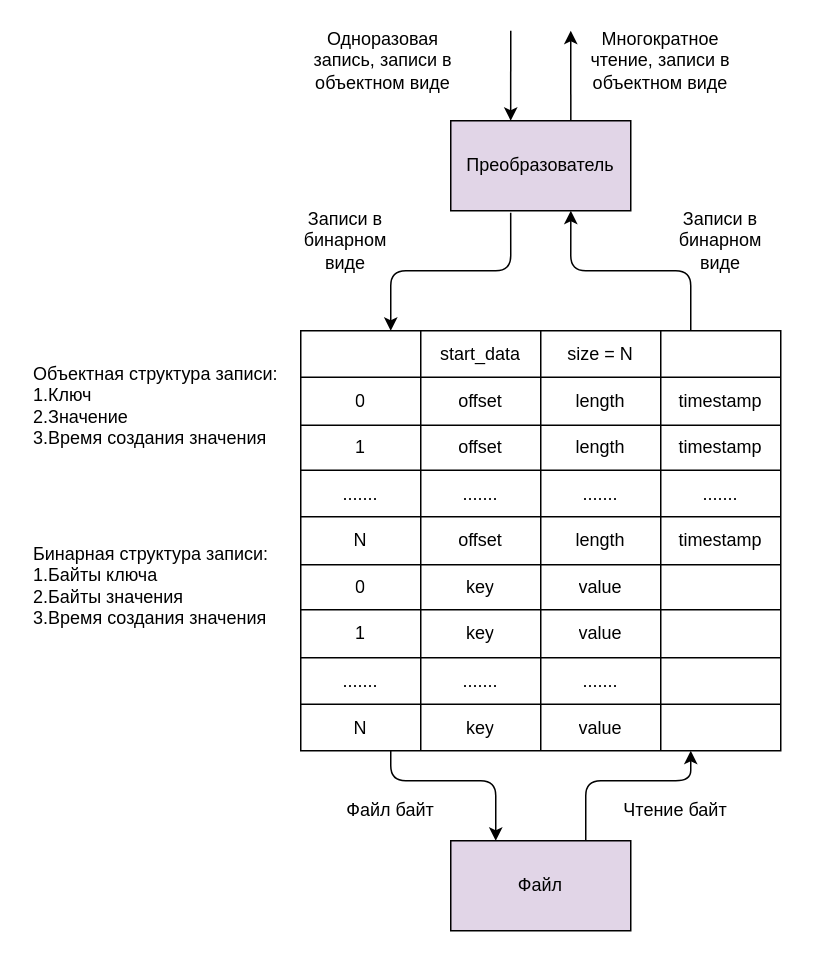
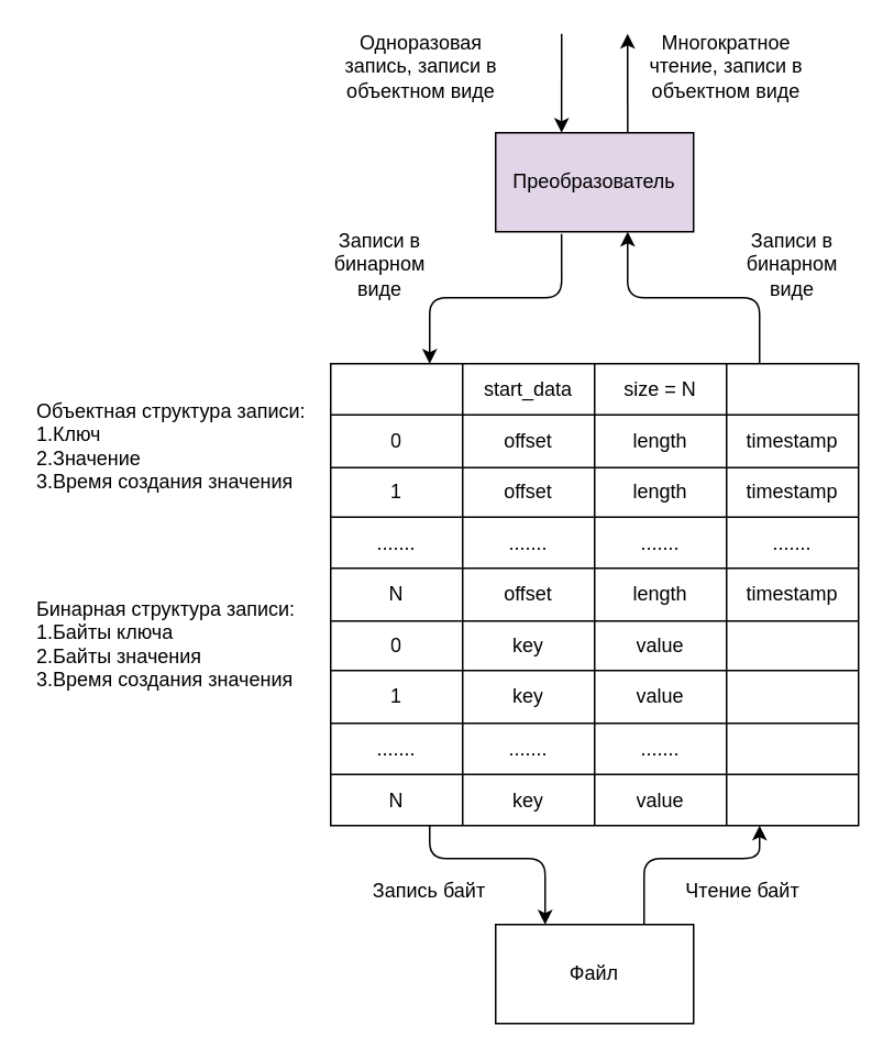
- <mxCell id="16" value="Файл байт" style="text;html=1;strokeColor=none;fillColor=none;align=center;verticalAlign=middle;whiteSpace=wrap;rounded=0;" vertex="1" parent="1"><mxGeometry x="220" y="530" width="80" height="20" as="geometry" /></mxCell>
+ <mxCell id="16" value="Запись байт" style="text;html=1;strokeColor=none;fillColor=none;align=center;verticalAlign=middle;whiteSpace=wrap;rounded=0;" vertex="1" parent="1"><mxGeometry x="220" y="530" width="80" height="20" as="geometry" /></mxCell>
- <mxCell id="3" value="Файл" style="rounded=0;whiteSpace=wrap;html=1;fillColor=#e1d5e7;" vertex="1" parent="1"><mxGeometry x="300" y="560" width="120" height="60" as="geometry" /></mxCell>
+ <mxCell id="3" value="Файл" style="rounded=0;whiteSpace=wrap;html=1;" vertex="1" parent="1"><mxGeometry x="300" y="560" width="120" height="60" as="geometry" /></mxCell>
